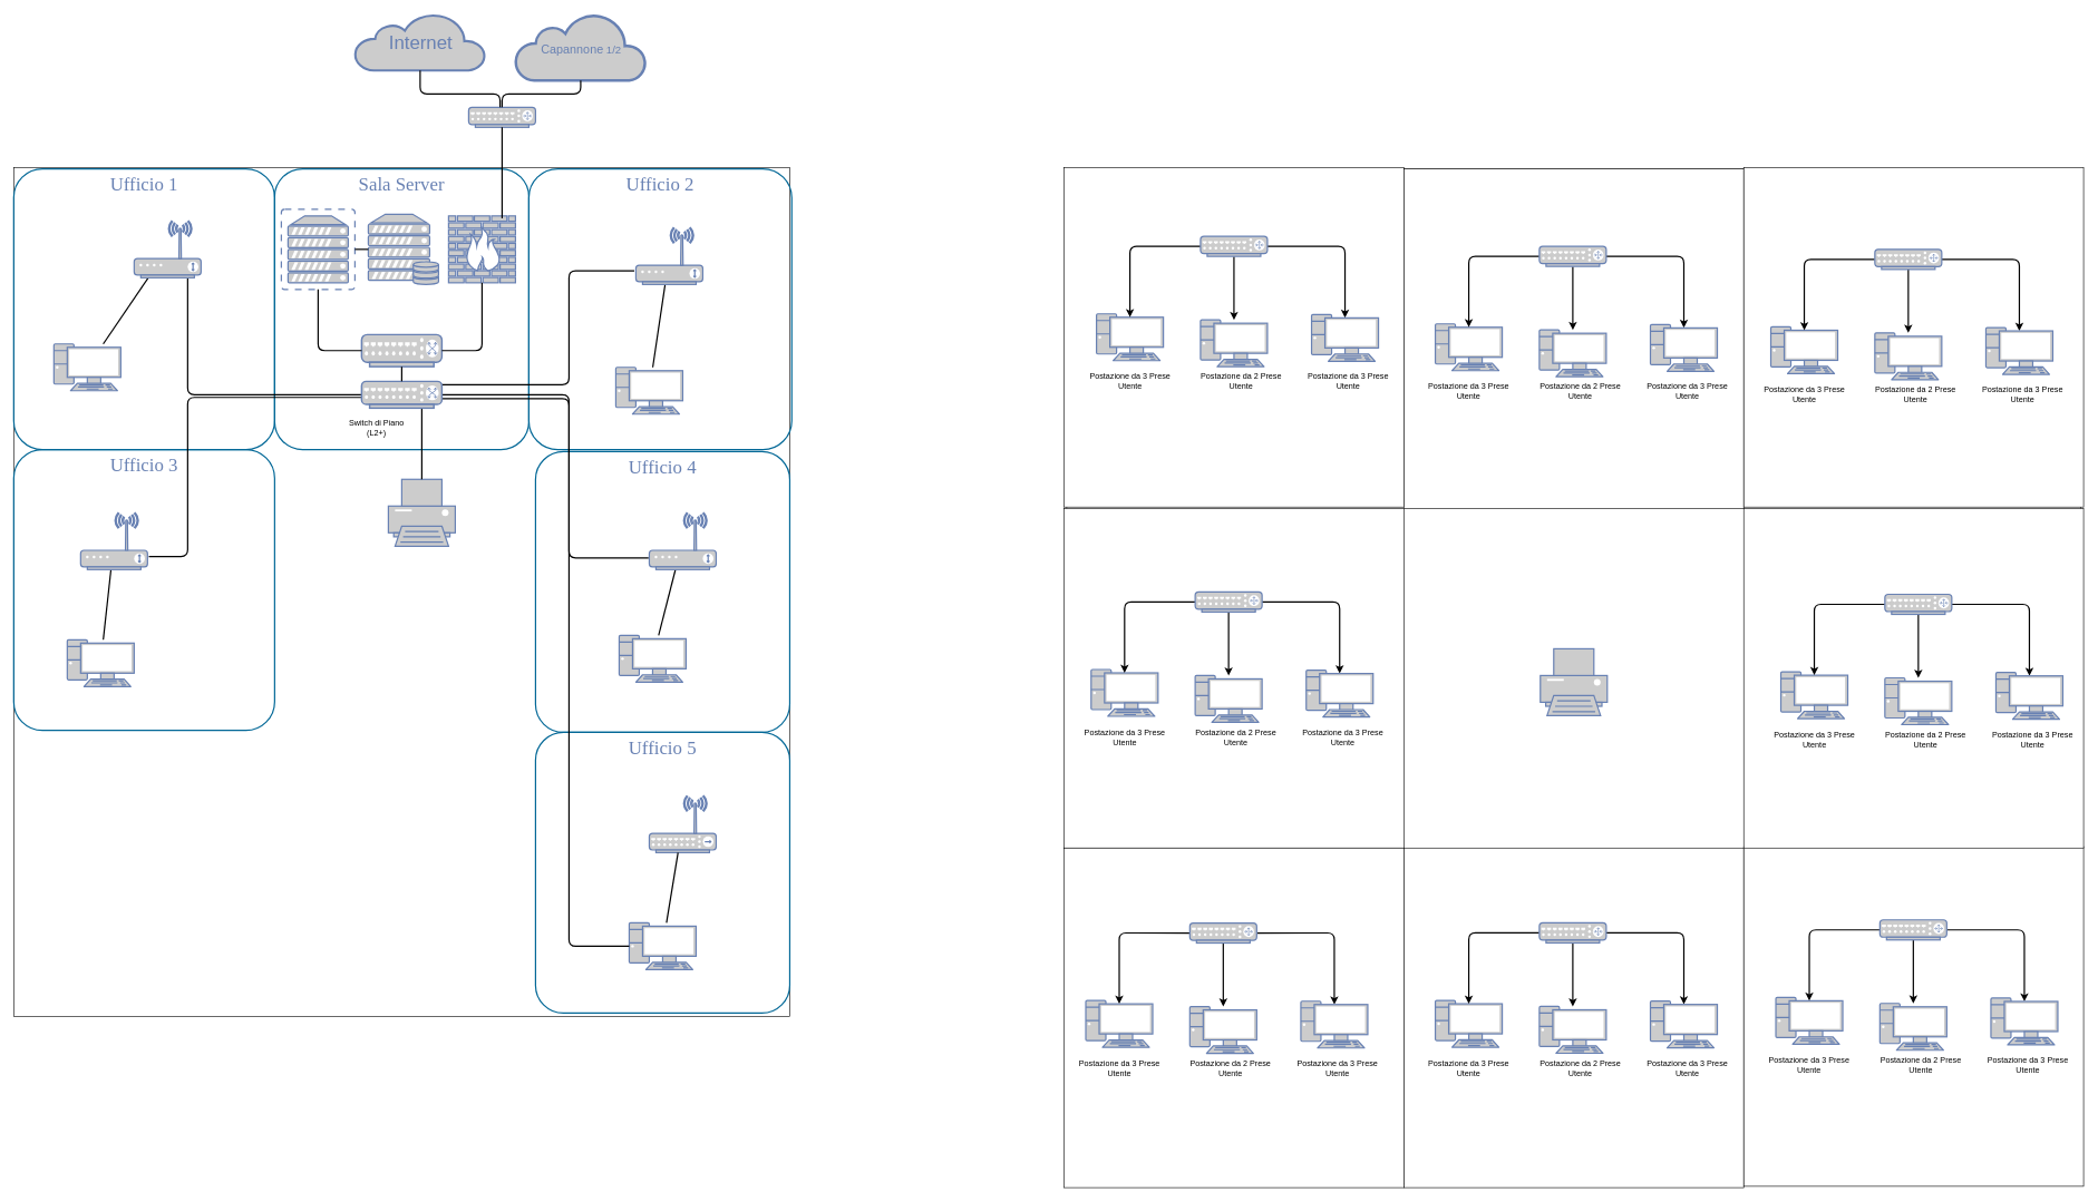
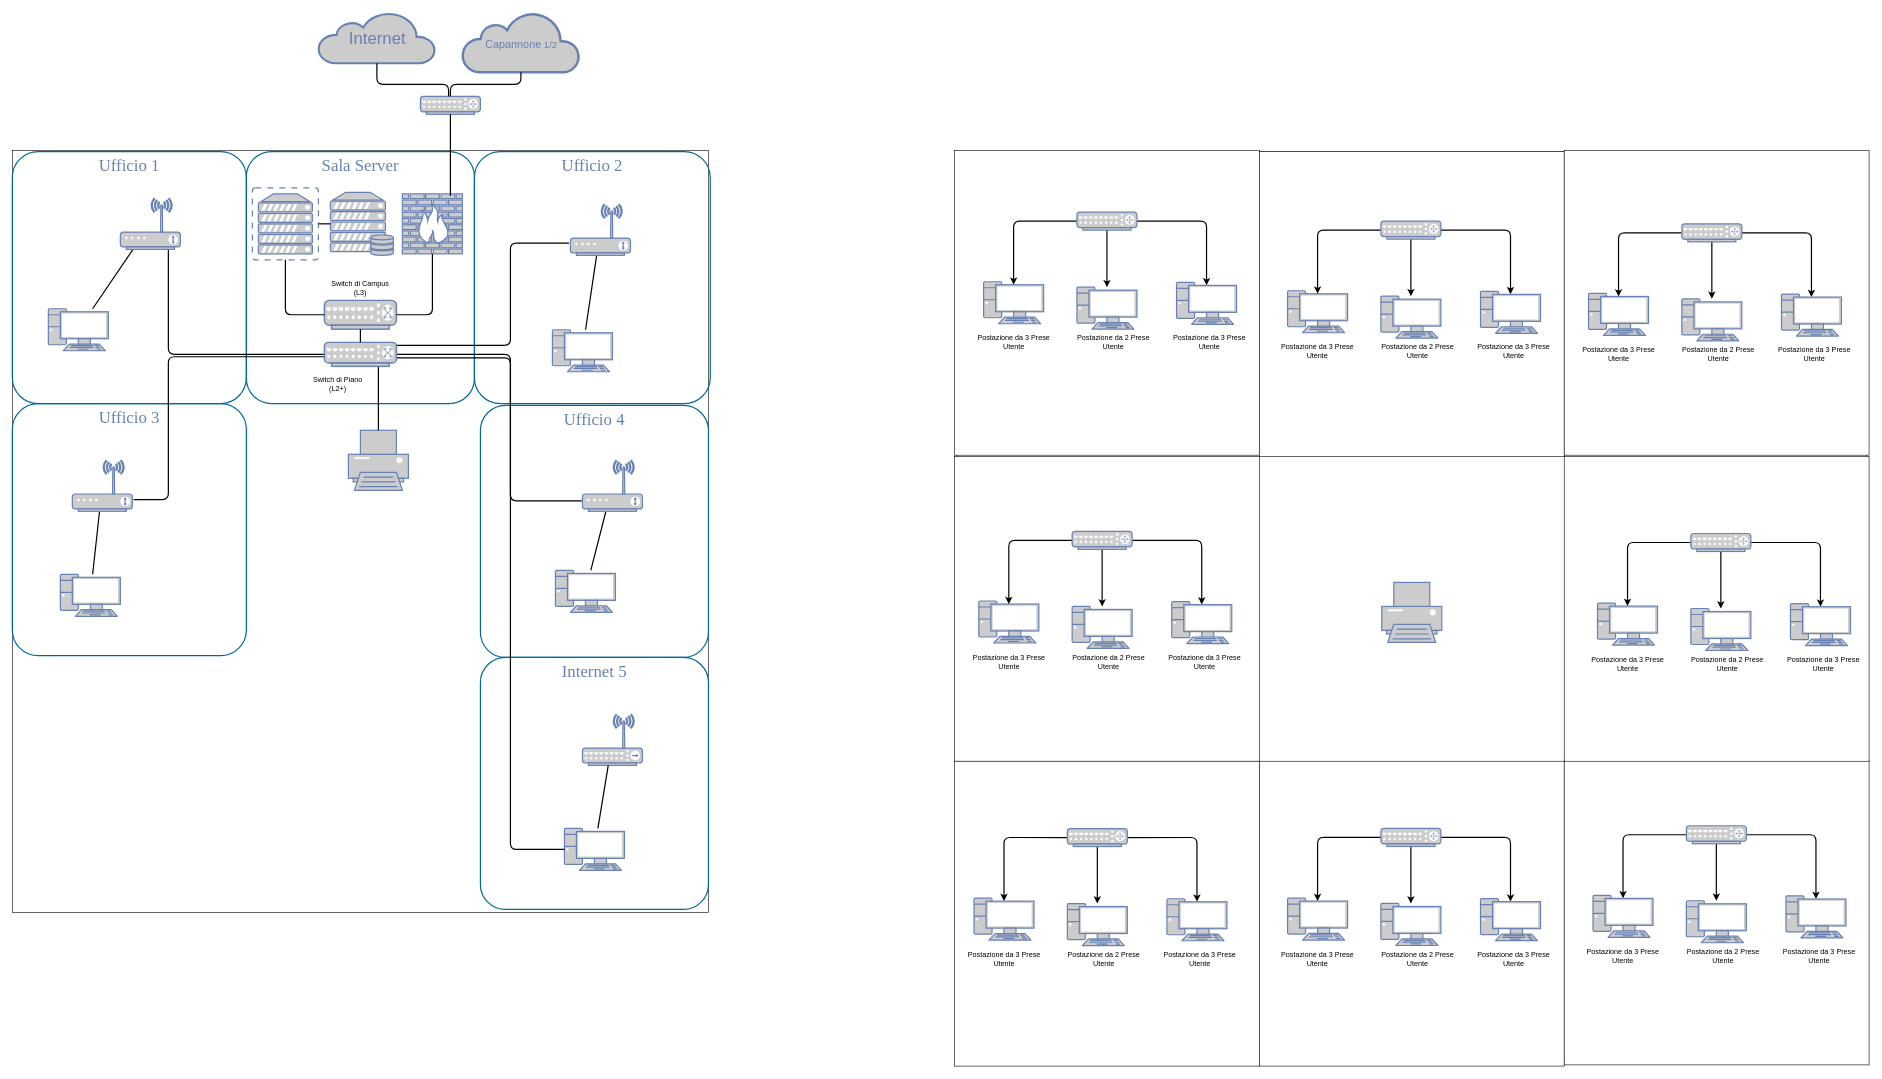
+ <mxCell id="53" value="Switch di Campus (L3)" style="text;html=1;strokeColor=none;fillColor=none;align=center;verticalAlign=middle;whiteSpace=wrap;rounded=0;" vertex="1" parent="1"><mxGeometry x="545" y="470" width="110" height="20" as="geometry" /></mxCell>
- <mxCell id="12" value="&lt;div&gt;Ufficio 5&lt;/div&gt;" style="rounded=1;whiteSpace=wrap;html=1;shadow=0;comic=0;strokeColor=#036897;strokeWidth=2;fillColor=none;fontFamily=Verdana;fontSize=28;fontColor=#6881B3;align=center;arcSize=11;verticalAlign=top;" parent="1" vertex="1"><mxGeometry x="800" y="1095" width="380" height="420" as="geometry" /></mxCell>
+ <mxCell id="12" value="&lt;div&gt;Internet 5&lt;/div&gt;" style="rounded=1;whiteSpace=wrap;html=1;shadow=0;comic=0;strokeColor=#036897;strokeWidth=2;fillColor=none;fontFamily=Verdana;fontSize=28;fontColor=#6881B3;align=center;arcSize=11;verticalAlign=top;" parent="1" vertex="1"><mxGeometry x="800" y="1095" width="380" height="420" as="geometry" /></mxCell>
